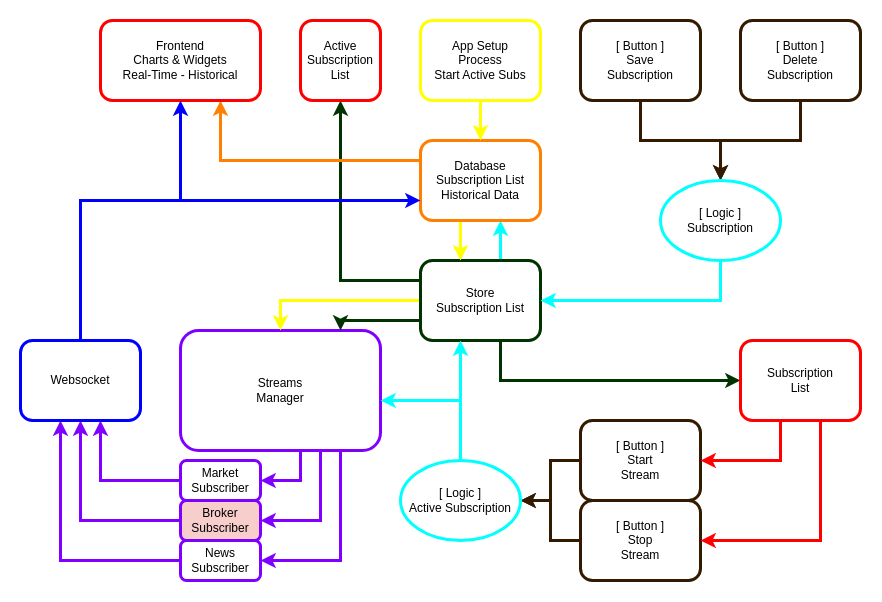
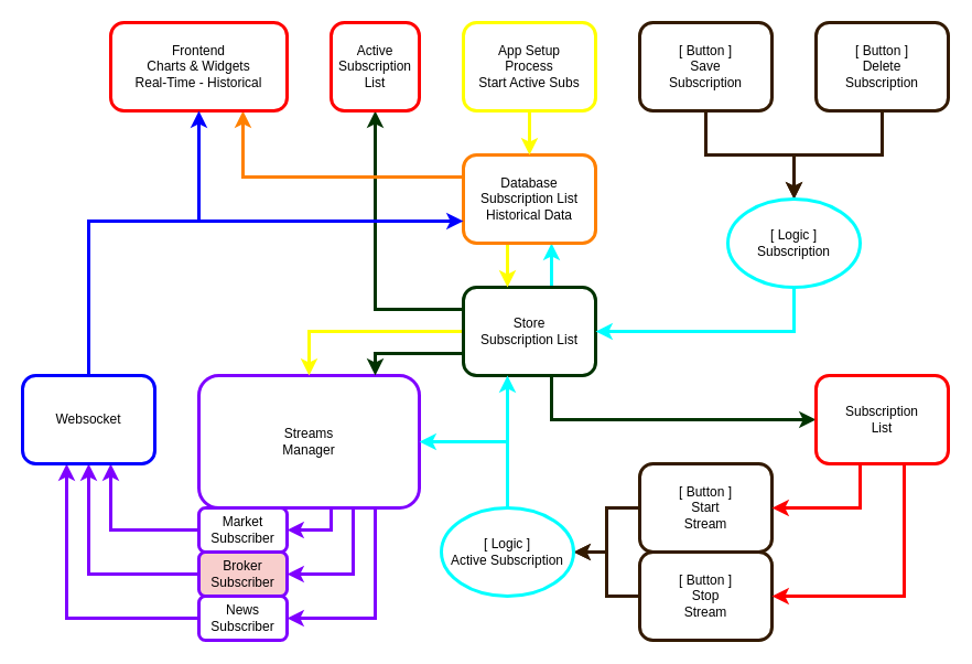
- <mxCell id="4" value="Streams&lt;br&gt;Manager" style="rounded=1;whiteSpace=wrap;html=1;strokeColor=#7F00FF;strokeWidth=3;movable=1;resizable=1;rotatable=1;deletable=1;editable=1;locked=0;connectable=1;" parent="1" vertex="1"><mxGeometry x="180" y="330" width="200" height="120" as="geometry" /></mxCell>
+ <mxCell id="4" value="Streams&lt;br&gt;Manager" style="rounded=1;whiteSpace=wrap;html=1;strokeColor=#7F00FF;strokeWidth=3;movable=1;resizable=1;rotatable=1;deletable=1;editable=1;locked=0;connectable=1;" parent="1" vertex="1"><mxGeometry x="180" y="340" width="200" height="120" as="geometry" /></mxCell>
